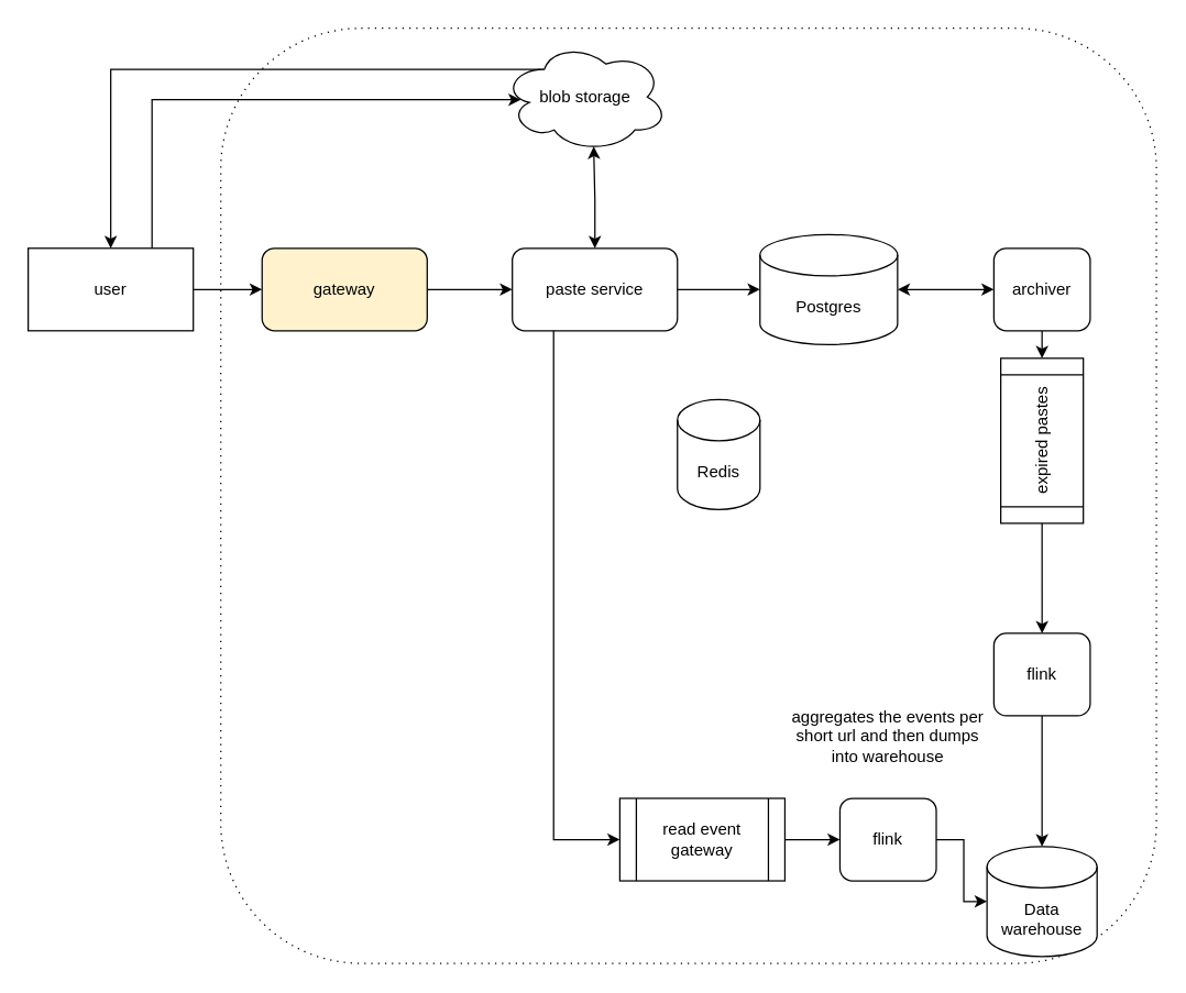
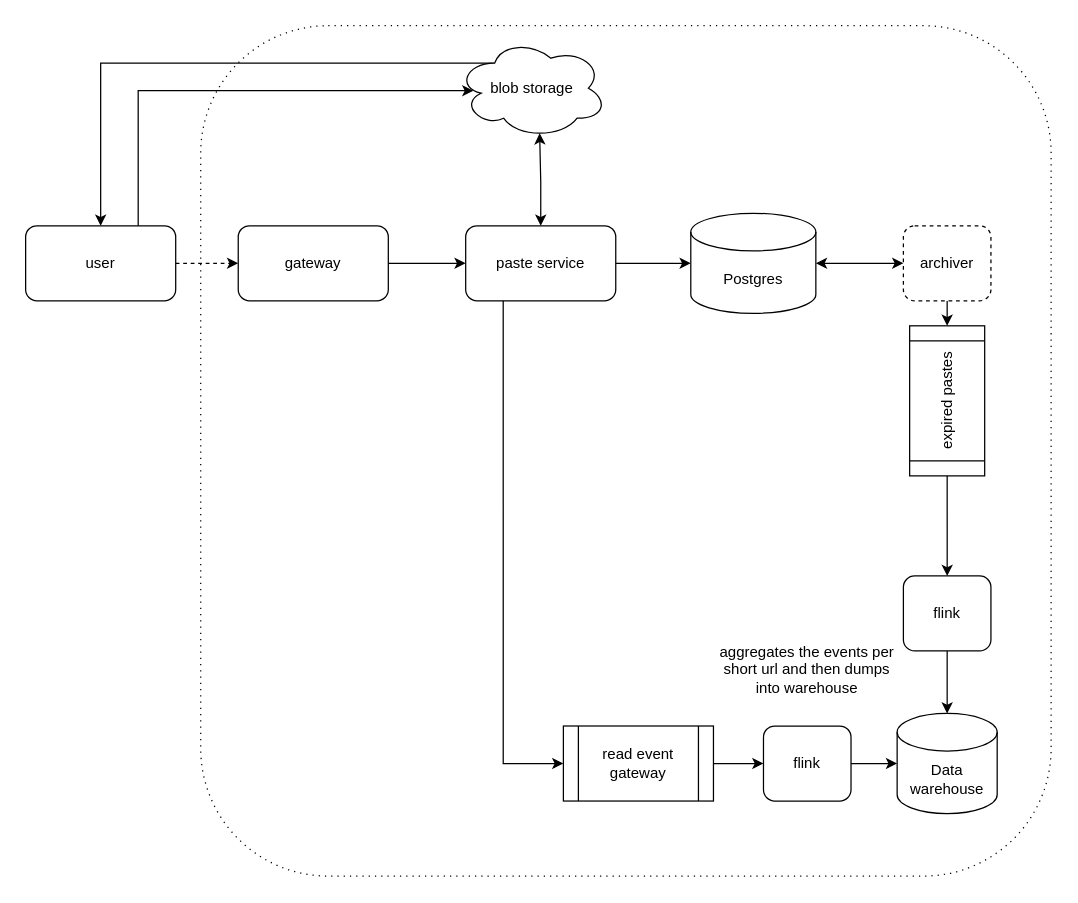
- <mxCell id="4" value="user" style="whiteSpace=wrap;html=1;rounded=0;" parent="1" vertex="1"><mxGeometry x="20" y="180" width="120" height="60" as="geometry" /></mxCell>
+ <mxCell id="4" value="user" style="rounded=1;whiteSpace=wrap;html=1;" parent="1" vertex="1"><mxGeometry x="20" y="180" width="120" height="60" as="geometry" /></mxCell>
- <mxCell id="3" style="edgeStyle=orthogonalEdgeStyle;rounded=0;orthogonalLoop=1;jettySize=auto;html=1;exitX=1;exitY=0.5;exitDx=0;exitDy=0;entryX=0;entryY=0.5;entryDx=0;entryDy=0;" parent="1" source="4" target="6" edge="1"><mxGeometry relative="1" as="geometry" /></mxCell>
+ <mxCell id="3" style="edgeStyle=orthogonalEdgeStyle;rounded=0;orthogonalLoop=1;jettySize=auto;html=1;exitX=1;exitY=0.5;exitDx=0;exitDy=0;entryX=0;entryY=0.5;entryDx=0;entryDy=0;dashed=1;" parent="1" source="4" target="6" edge="1"><mxGeometry relative="1" as="geometry" /></mxCell>
- <mxCell id="6" value="gateway" style="rounded=1;whiteSpace=wrap;html=1;fillColor=#fff2cc;" parent="1" vertex="1"><mxGeometry x="190" y="180" width="120" height="60" as="geometry" /></mxCell>
+ <mxCell id="6" value="gateway" style="rounded=1;whiteSpace=wrap;html=1;" parent="1" vertex="1"><mxGeometry x="190" y="180" width="120" height="60" as="geometry" /></mxCell>
- <mxCell id="13" value="archiver" style="rounded=1;whiteSpace=wrap;html=1;" parent="1" vertex="1"><mxGeometry x="721.88" y="180" width="70" height="60" as="geometry" /></mxCell>
+ <mxCell id="13" value="archiver" style="rounded=1;whiteSpace=wrap;html=1;dashed=1;" parent="1" vertex="1"><mxGeometry x="721.88" y="180" width="70" height="60" as="geometry" /></mxCell>
- <mxCell id="10" value="Redis" style="shape=cylinder3;whiteSpace=wrap;html=1;boundedLbl=1;backgroundOutline=1;size=15;" parent="1" vertex="1"><mxGeometry x="491.88" y="290" width="60" height="80" as="geometry" /></mxCell>
- <mxCell id="18" value="Data warehouse" style="shape=cylinder3;whiteSpace=wrap;html=1;boundedLbl=1;backgroundOutline=1;size=15;" parent="1" vertex="1"><mxGeometry x="716.88" y="615" width="80" height="80" as="geometry" /></mxCell>
+ <mxCell id="18" value="Data warehouse" style="shape=cylinder3;whiteSpace=wrap;html=1;boundedLbl=1;backgroundOutline=1;size=15;" parent="1" vertex="1"><mxGeometry x="716.88" y="570" width="80" height="80" as="geometry" /></mxCell>
